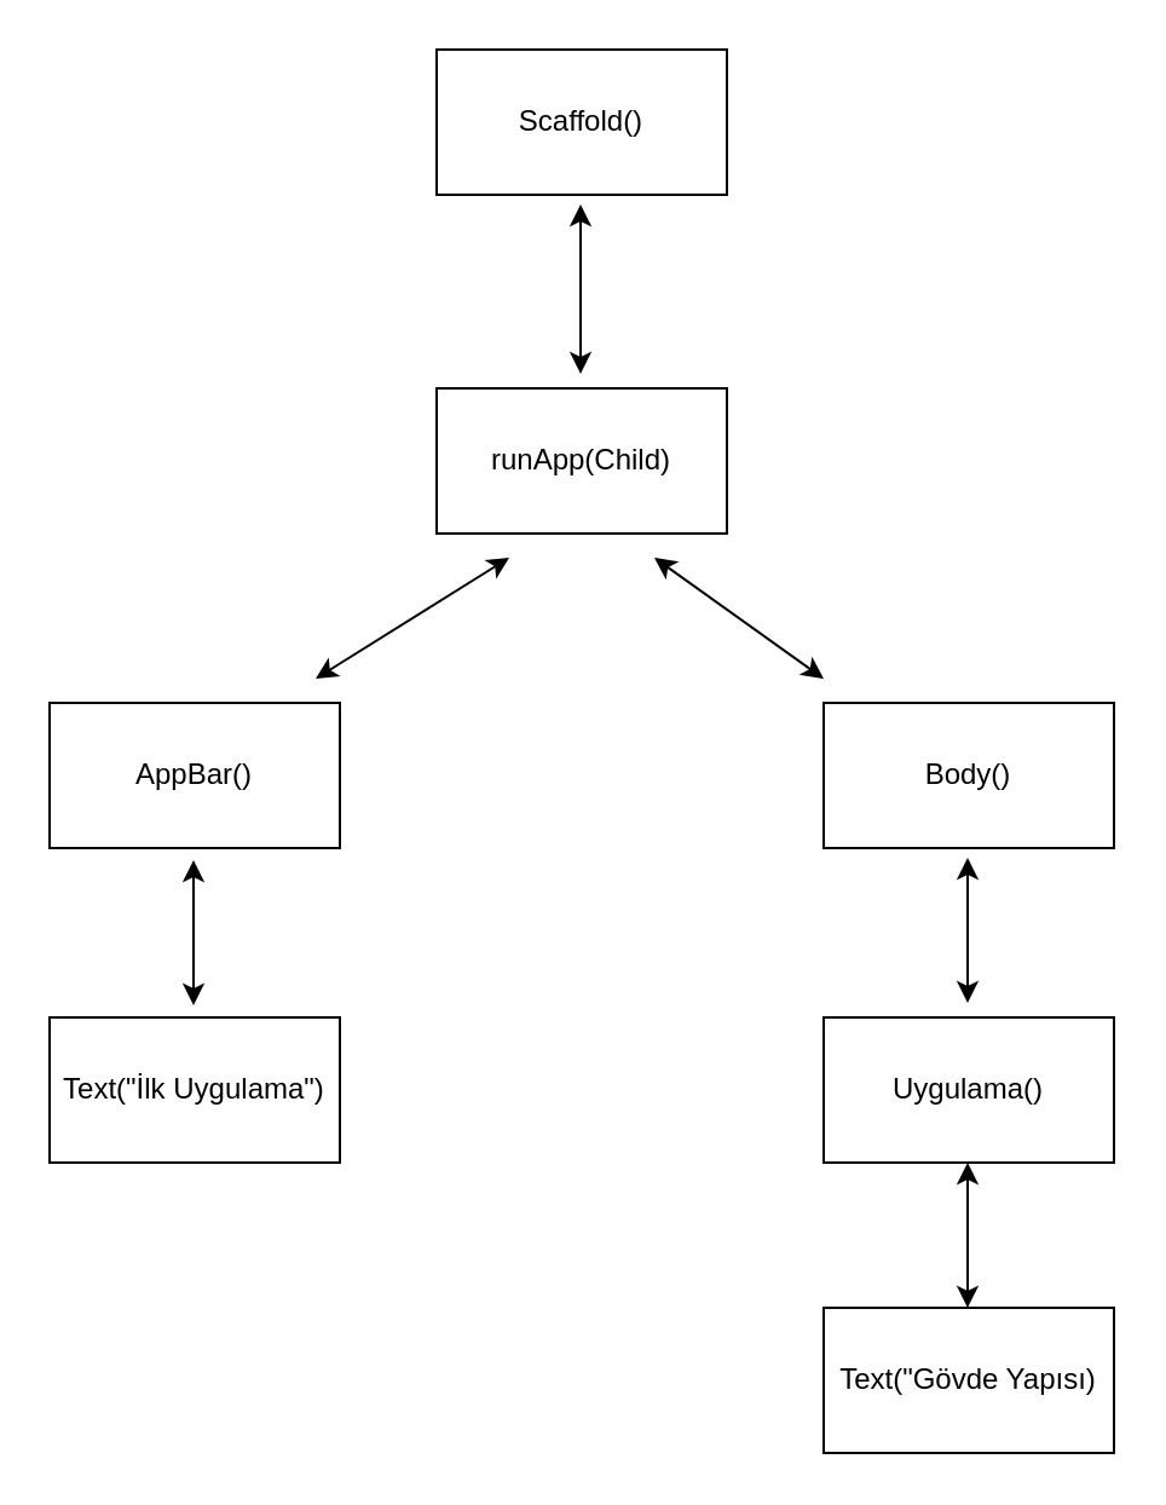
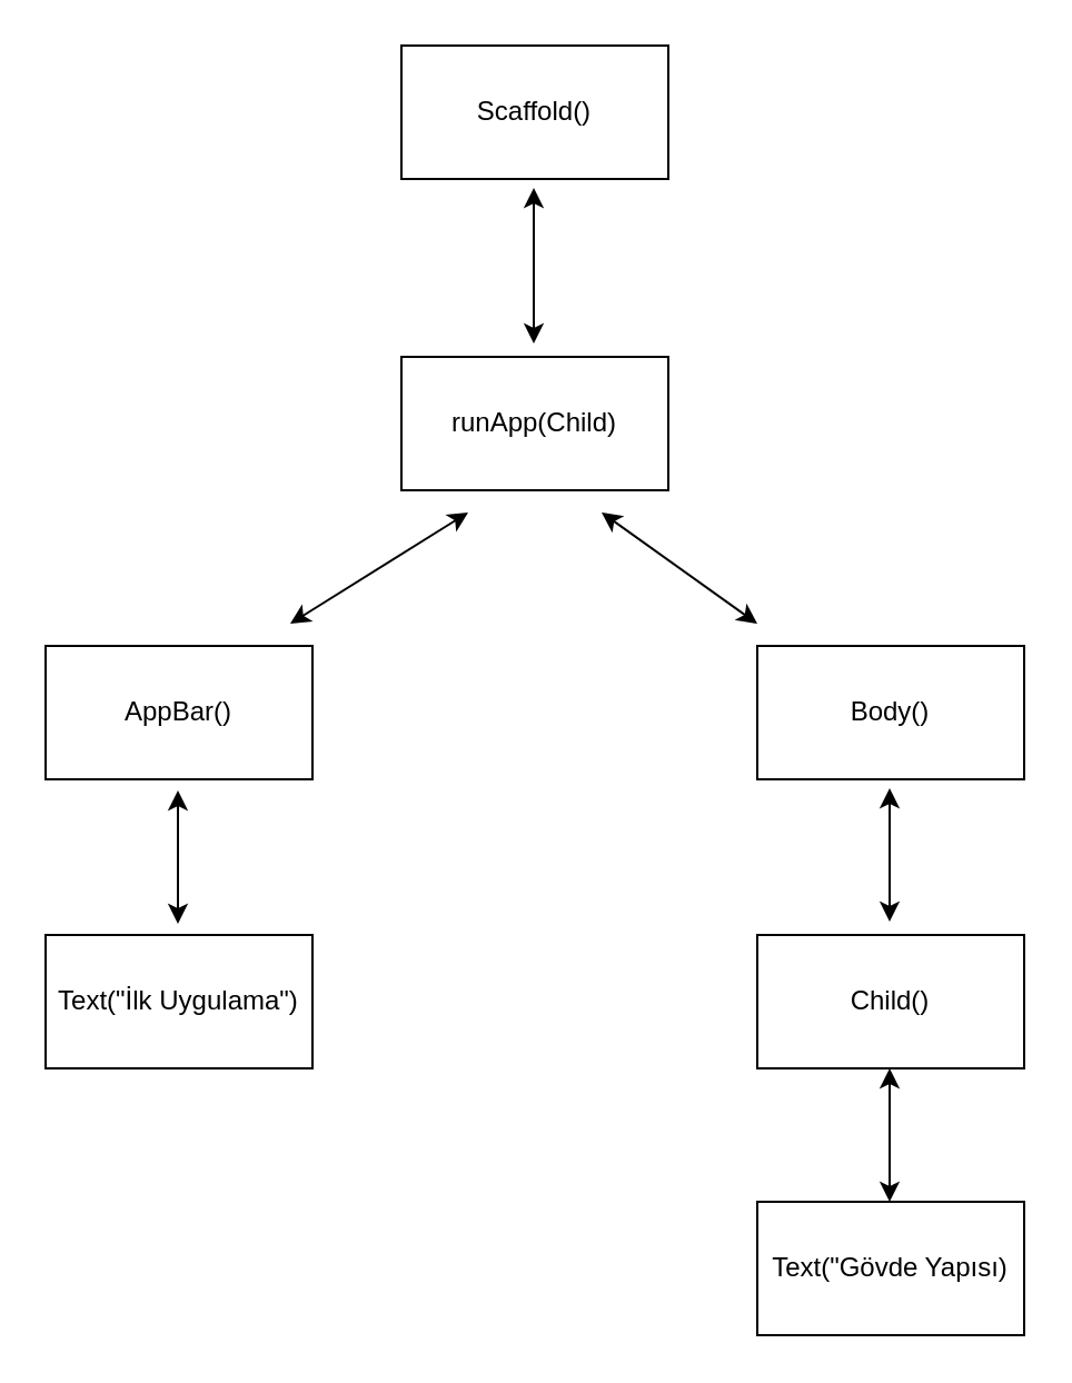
- <mxCell id="10" value="Uygulama()" style="rounded=0;whiteSpace=wrap;html=1;" vertex="1" parent="1"><mxGeometry x="340" y="420" width="120" height="60" as="geometry" /></mxCell>
+ <mxCell id="10" value="Child()" style="rounded=0;whiteSpace=wrap;html=1;" vertex="1" parent="1"><mxGeometry x="340" y="420" width="120" height="60" as="geometry" /></mxCell>
